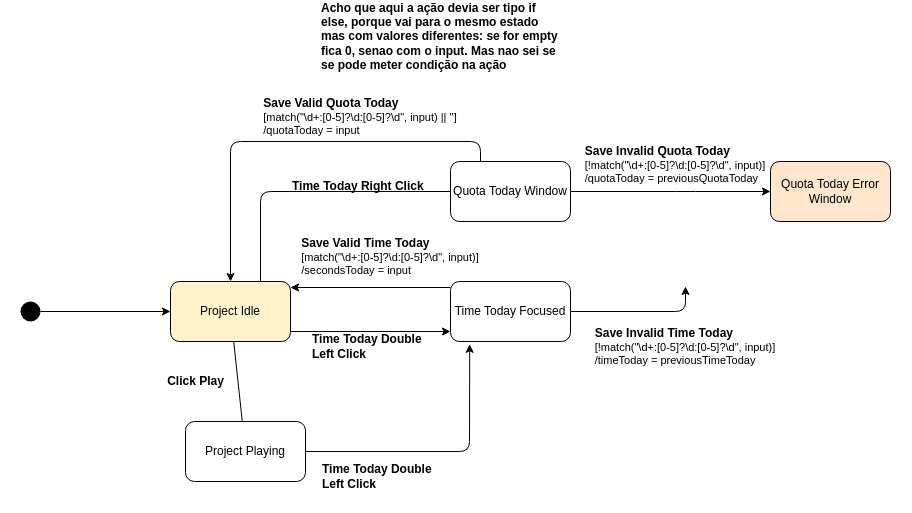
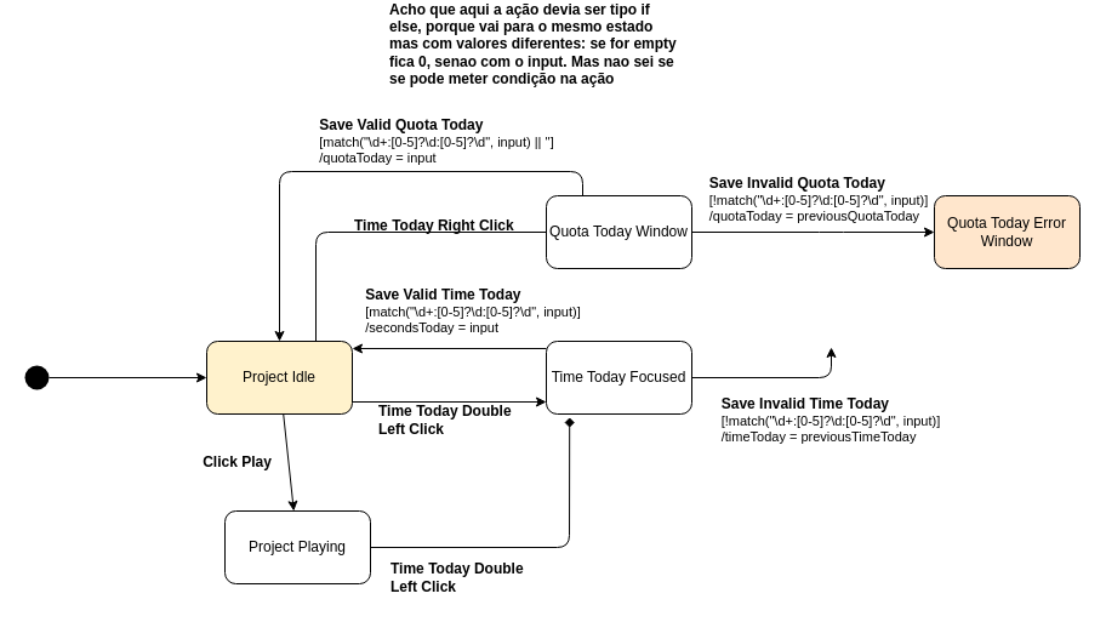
- <mxCell id="7" style="edgeStyle=none;html=1;fontSize=11;fontColor=#000000;entryX=0.16;entryY=1.047;entryDx=0;entryDy=0;entryPerimeter=0;" parent="1" source="8" target="12" edge="1"><mxGeometry relative="1" as="geometry"><Array as="points"><mxPoint x="469" y="450" /></Array></mxGeometry></mxCell>
+ <mxCell id="7" style="edgeStyle=none;html=1;fontSize=11;fontColor=#000000;entryX=0.16;entryY=1.047;entryDx=0;entryDy=0;entryPerimeter=0;endArrow=diamond;" parent="1" source="8" target="12" edge="1"><mxGeometry relative="1" as="geometry"><Array as="points"><mxPoint x="469" y="450" /></Array></mxGeometry></mxCell>
- <mxCell id="9" style="edgeStyle=none;html=1;fontSize=12;endArrow=none;" parent="1" source="4" target="8" edge="1"><mxGeometry relative="1" as="geometry"><mxPoint x="230" y="460" as="sourcePoint" /><Array as="points" /></mxGeometry></mxCell>
+ <mxCell id="9" style="edgeStyle=none;html=1;fontSize=12;" parent="1" source="4" target="8" edge="1"><mxGeometry relative="1" as="geometry"><mxPoint x="230" y="460" as="sourcePoint" /><Array as="points" /></mxGeometry></mxCell>
